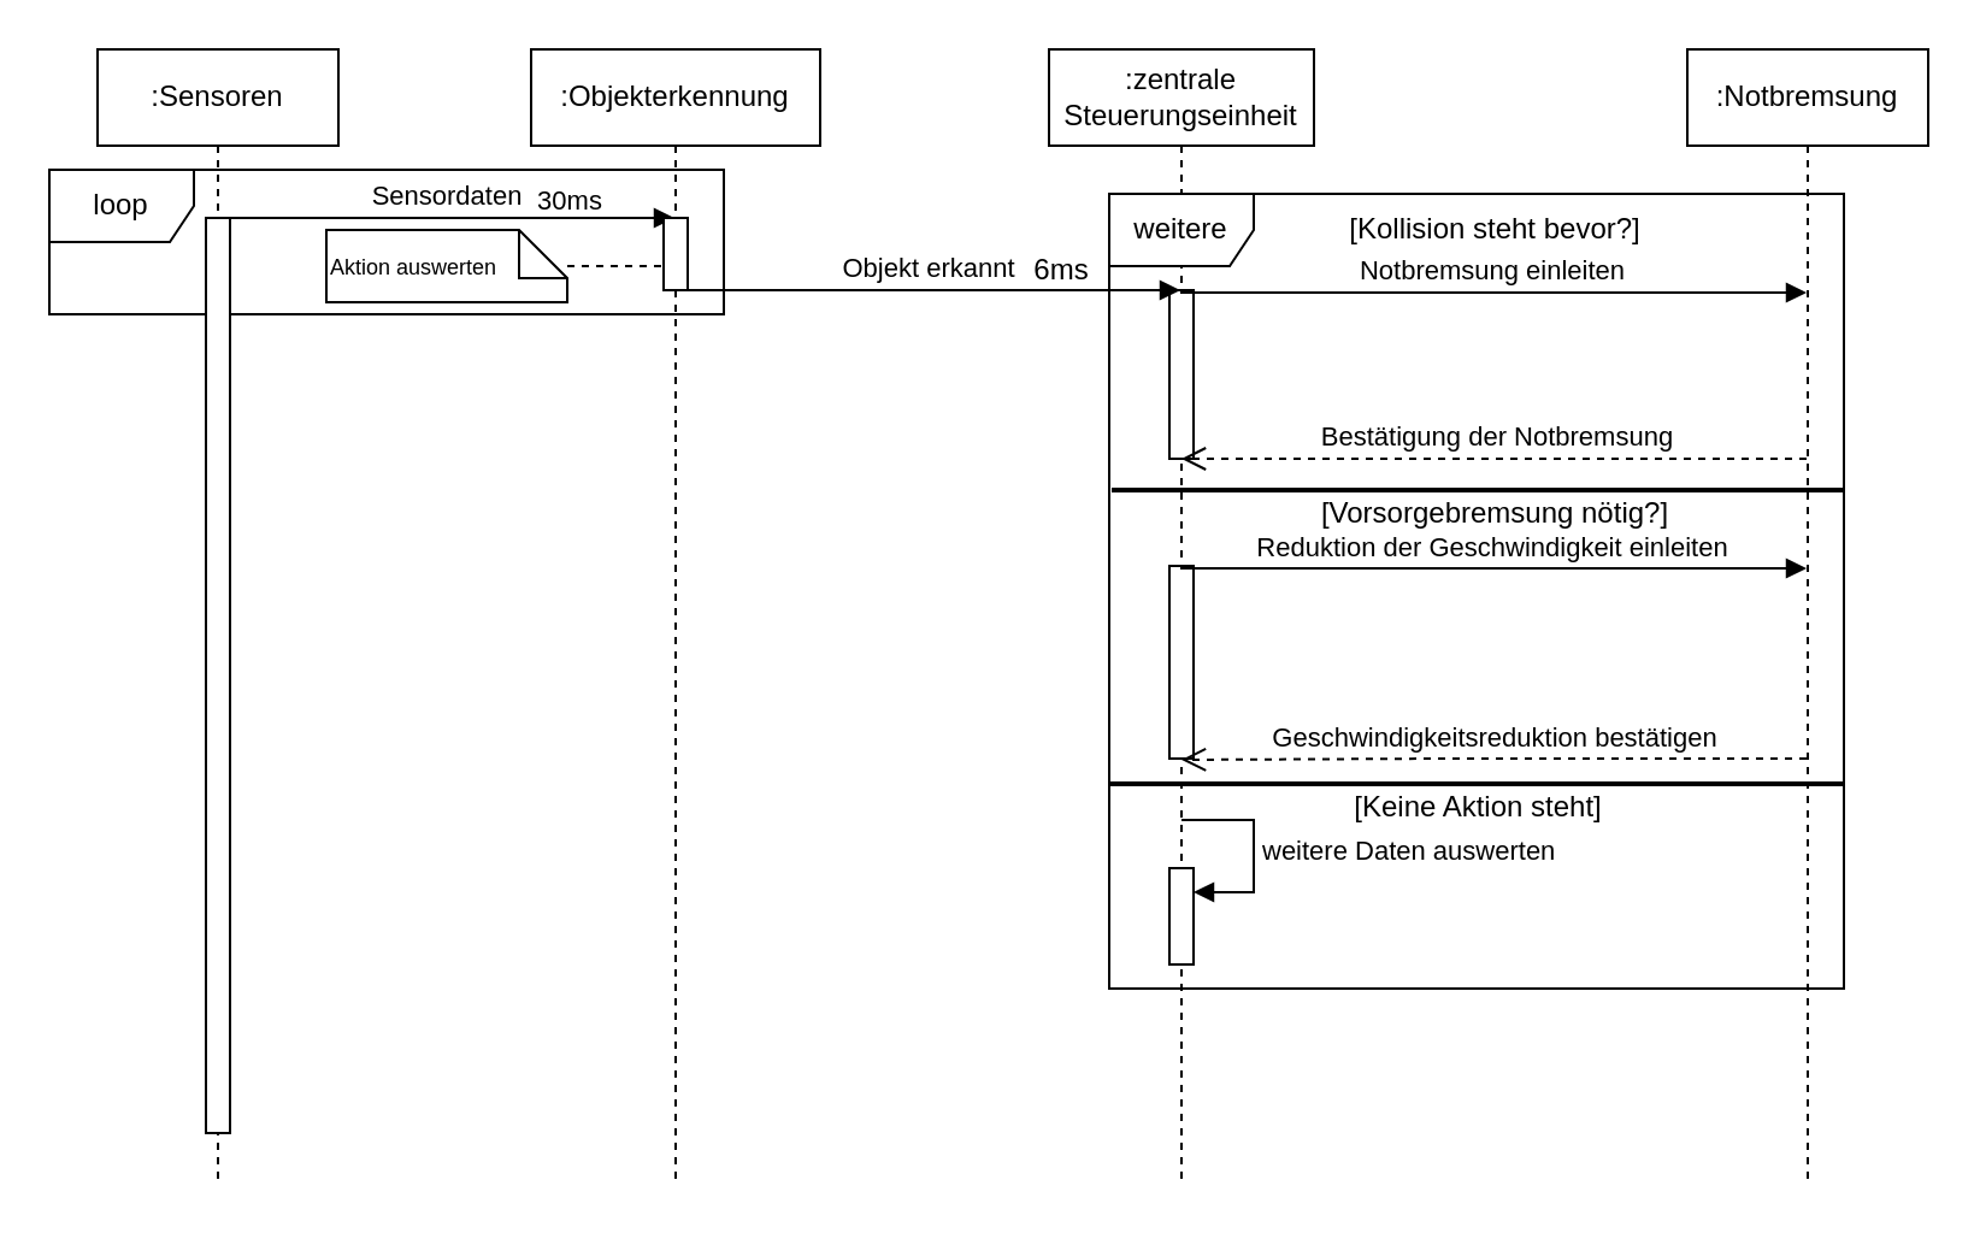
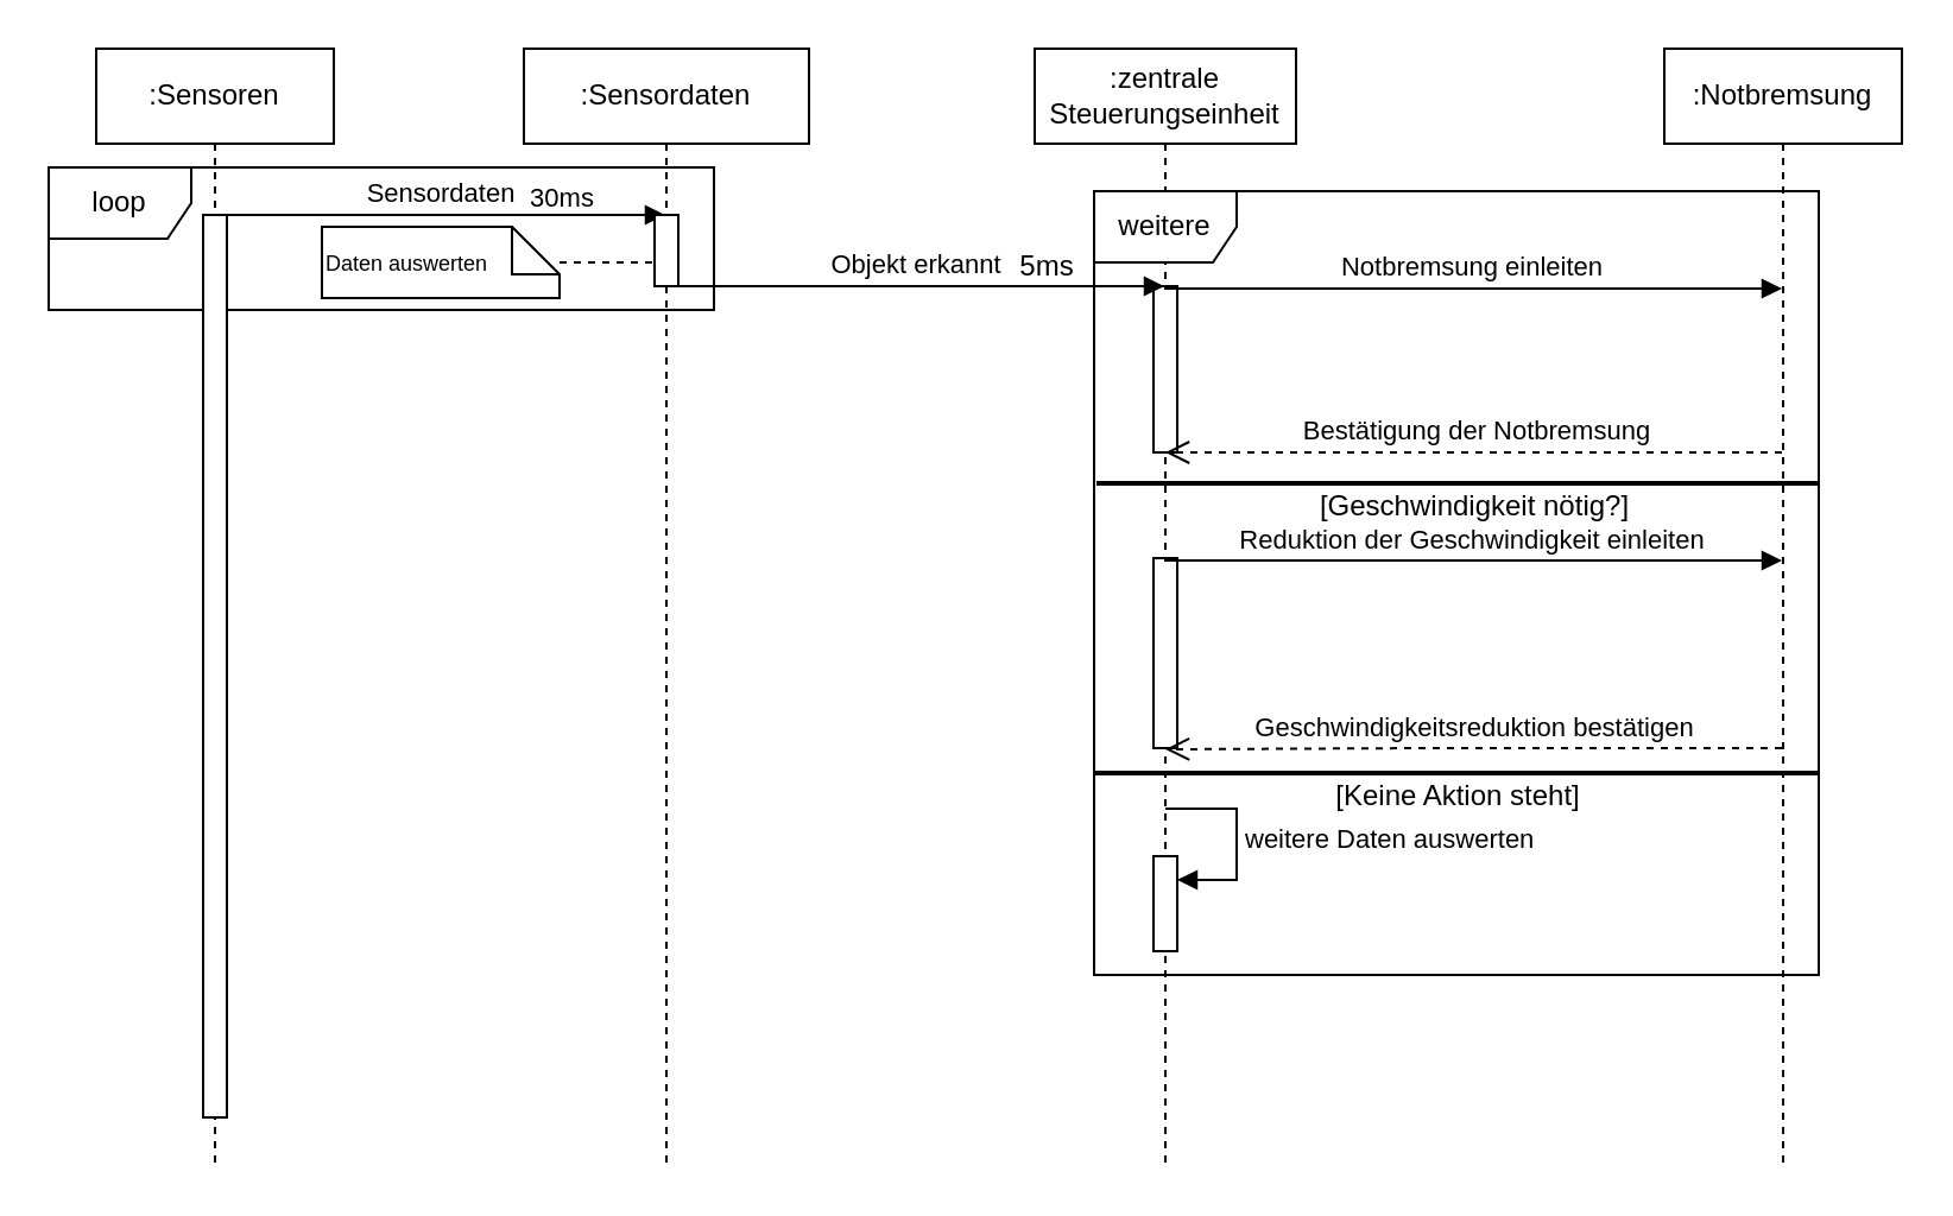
- <mxCell id="8" value=":Objekterkennung" style="shape=umlLifeline;perimeter=lifelinePerimeter;whiteSpace=wrap;html=1;container=1;dropTarget=0;collapsible=0;recursiveResize=0;outlineConnect=0;portConstraint=eastwest;newEdgeStyle={&quot;curved&quot;:0,&quot;rounded&quot;:0};" vertex="1" parent="1"><mxGeometry x="220" y="20" width="120" height="470" as="geometry" /></mxCell>
+ <mxCell id="8" value=":Sensordaten" style="shape=umlLifeline;perimeter=lifelinePerimeter;whiteSpace=wrap;html=1;container=1;dropTarget=0;collapsible=0;recursiveResize=0;outlineConnect=0;portConstraint=eastwest;newEdgeStyle={&quot;curved&quot;:0,&quot;rounded&quot;:0};" vertex="1" parent="1"><mxGeometry x="220" y="20" width="120" height="470" as="geometry" /></mxCell>
- <mxCell id="24" value="[Kollision steht bevor?]" style="text;html=1;align=center;verticalAlign=middle;resizable=0;points=[];autosize=1;strokeColor=none;fillColor=none;" vertex="1" parent="1"><mxGeometry x="550" y="80" width="140" height="30" as="geometry" /></mxCell>
- <mxCell id="13" value="&lt;font style=&quot;font-size: 9px;&quot;&gt;Aktion auswerten&lt;/font&gt;" style="shape=note;size=20;whiteSpace=wrap;html=1;align=left;" vertex="1" parent="1"><mxGeometry x="135" y="95" width="100" height="30" as="geometry" /></mxCell>
+ <mxCell id="13" value="&lt;font style=&quot;font-size: 9px;&quot;&gt;Daten auswerten&lt;/font&gt;" style="shape=note;size=20;whiteSpace=wrap;html=1;align=left;" vertex="1" parent="1"><mxGeometry x="135" y="95" width="100" height="30" as="geometry" /></mxCell>
- <mxCell id="15" value="6ms" style="text;html=1;align=center;verticalAlign=middle;resizable=0;points=[];autosize=1;strokeColor=none;fillColor=none;" vertex="1" parent="1"><mxGeometry x="415" y="97" width="50" height="30" as="geometry" /></mxCell>
+ <mxCell id="15" value="5ms" style="text;html=1;align=center;verticalAlign=middle;resizable=0;points=[];autosize=1;strokeColor=none;fillColor=none;" vertex="1" parent="1"><mxGeometry x="415" y="97" width="50" height="30" as="geometry" /></mxCell>
- <mxCell id="25" value="[Vorsorgebremsung nötig?]" style="text;html=1;align=center;verticalAlign=middle;resizable=0;points=[];autosize=1;strokeColor=none;fillColor=none;" vertex="1" parent="1"><mxGeometry x="535" y="198" width="170" height="30" as="geometry" /></mxCell>
+ <mxCell id="25" value="[Geschwindigkeit nötig?]" style="text;html=1;align=center;verticalAlign=middle;resizable=0;points=[];autosize=1;strokeColor=none;fillColor=none;" vertex="1" parent="1"><mxGeometry x="535" y="198" width="170" height="30" as="geometry" /></mxCell>
